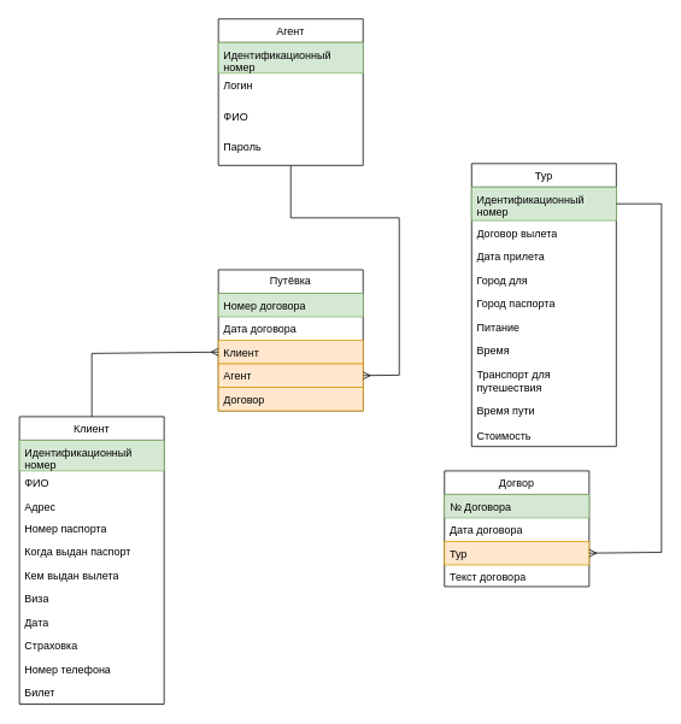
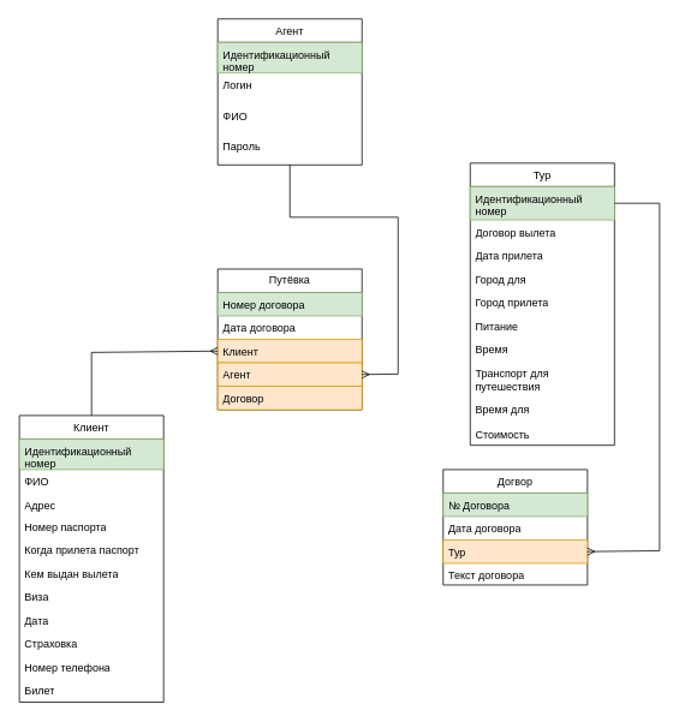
- <mxCell id="23" value="Город паспорта" style="text;strokeColor=none;fillColor=none;align=left;verticalAlign=top;spacingLeft=4;spacingRight=4;overflow=hidden;rotatable=0;points=[[0,0.5],[1,0.5]];portConstraint=eastwest;whiteSpace=wrap;html=1;" vertex="1" parent="18"><mxGeometry y="141" width="160" height="26" as="geometry" /></mxCell>
+ <mxCell id="23" value="Город прилета" style="text;strokeColor=none;fillColor=none;align=left;verticalAlign=top;spacingLeft=4;spacingRight=4;overflow=hidden;rotatable=0;points=[[0,0.5],[1,0.5]];portConstraint=eastwest;whiteSpace=wrap;html=1;" vertex="1" parent="18"><mxGeometry y="141" width="160" height="26" as="geometry" /></mxCell>
- <mxCell id="27" value="Время пути" style="text;strokeColor=none;fillColor=none;align=left;verticalAlign=top;spacingLeft=4;spacingRight=4;overflow=hidden;rotatable=0;points=[[0,0.5],[1,0.5]];portConstraint=eastwest;whiteSpace=wrap;html=1;" vertex="1" parent="18"><mxGeometry y="260" width="160" height="27" as="geometry" /></mxCell>
+ <mxCell id="27" value="Время для" style="text;strokeColor=none;fillColor=none;align=left;verticalAlign=top;spacingLeft=4;spacingRight=4;overflow=hidden;rotatable=0;points=[[0,0.5],[1,0.5]];portConstraint=eastwest;whiteSpace=wrap;html=1;" vertex="1" parent="18"><mxGeometry y="260" width="160" height="27" as="geometry" /></mxCell>
- <mxCell id="34" value="Когда выдан паспорт" style="text;align=left;verticalAlign=top;spacingLeft=4;spacingRight=4;overflow=hidden;rotatable=0;points=[[0,0.5],[1,0.5]];portConstraint=eastwest;whiteSpace=wrap;html=1;" parent="29" vertex="1"><mxGeometry y="136" width="160" height="26" as="geometry" /></mxCell>
+ <mxCell id="34" value="Когда прилета паспорт" style="text;align=left;verticalAlign=top;spacingLeft=4;spacingRight=4;overflow=hidden;rotatable=0;points=[[0,0.5],[1,0.5]];portConstraint=eastwest;whiteSpace=wrap;html=1;" parent="29" vertex="1"><mxGeometry y="136" width="160" height="26" as="geometry" /></mxCell>
